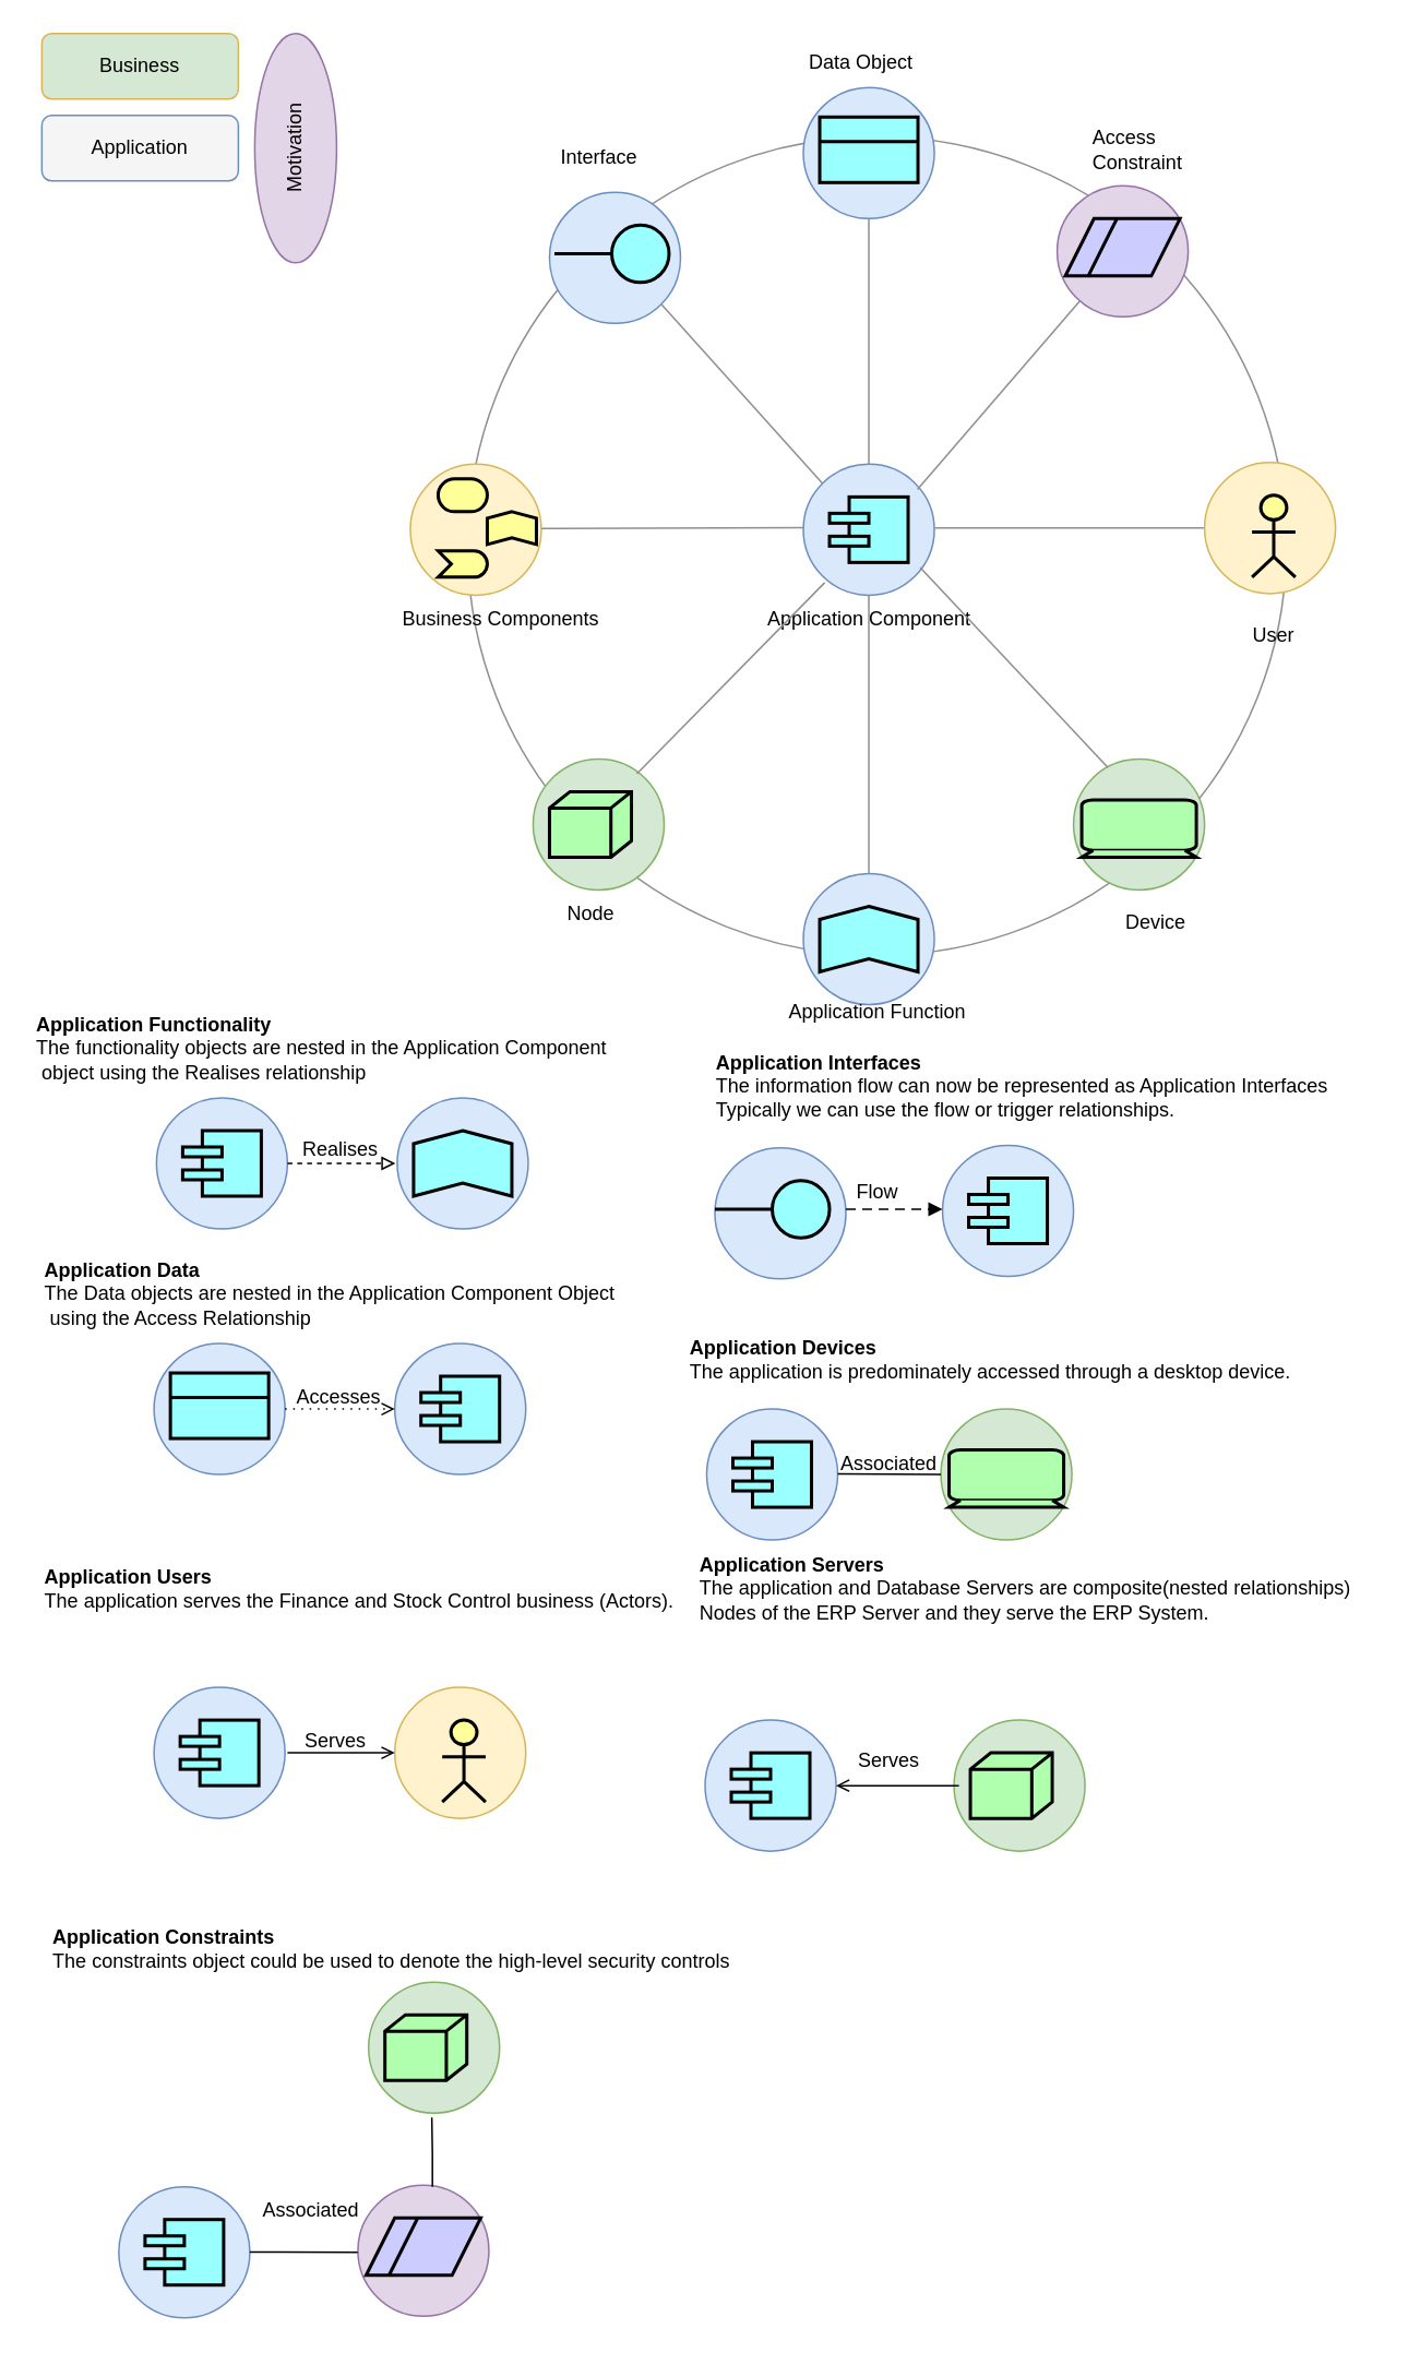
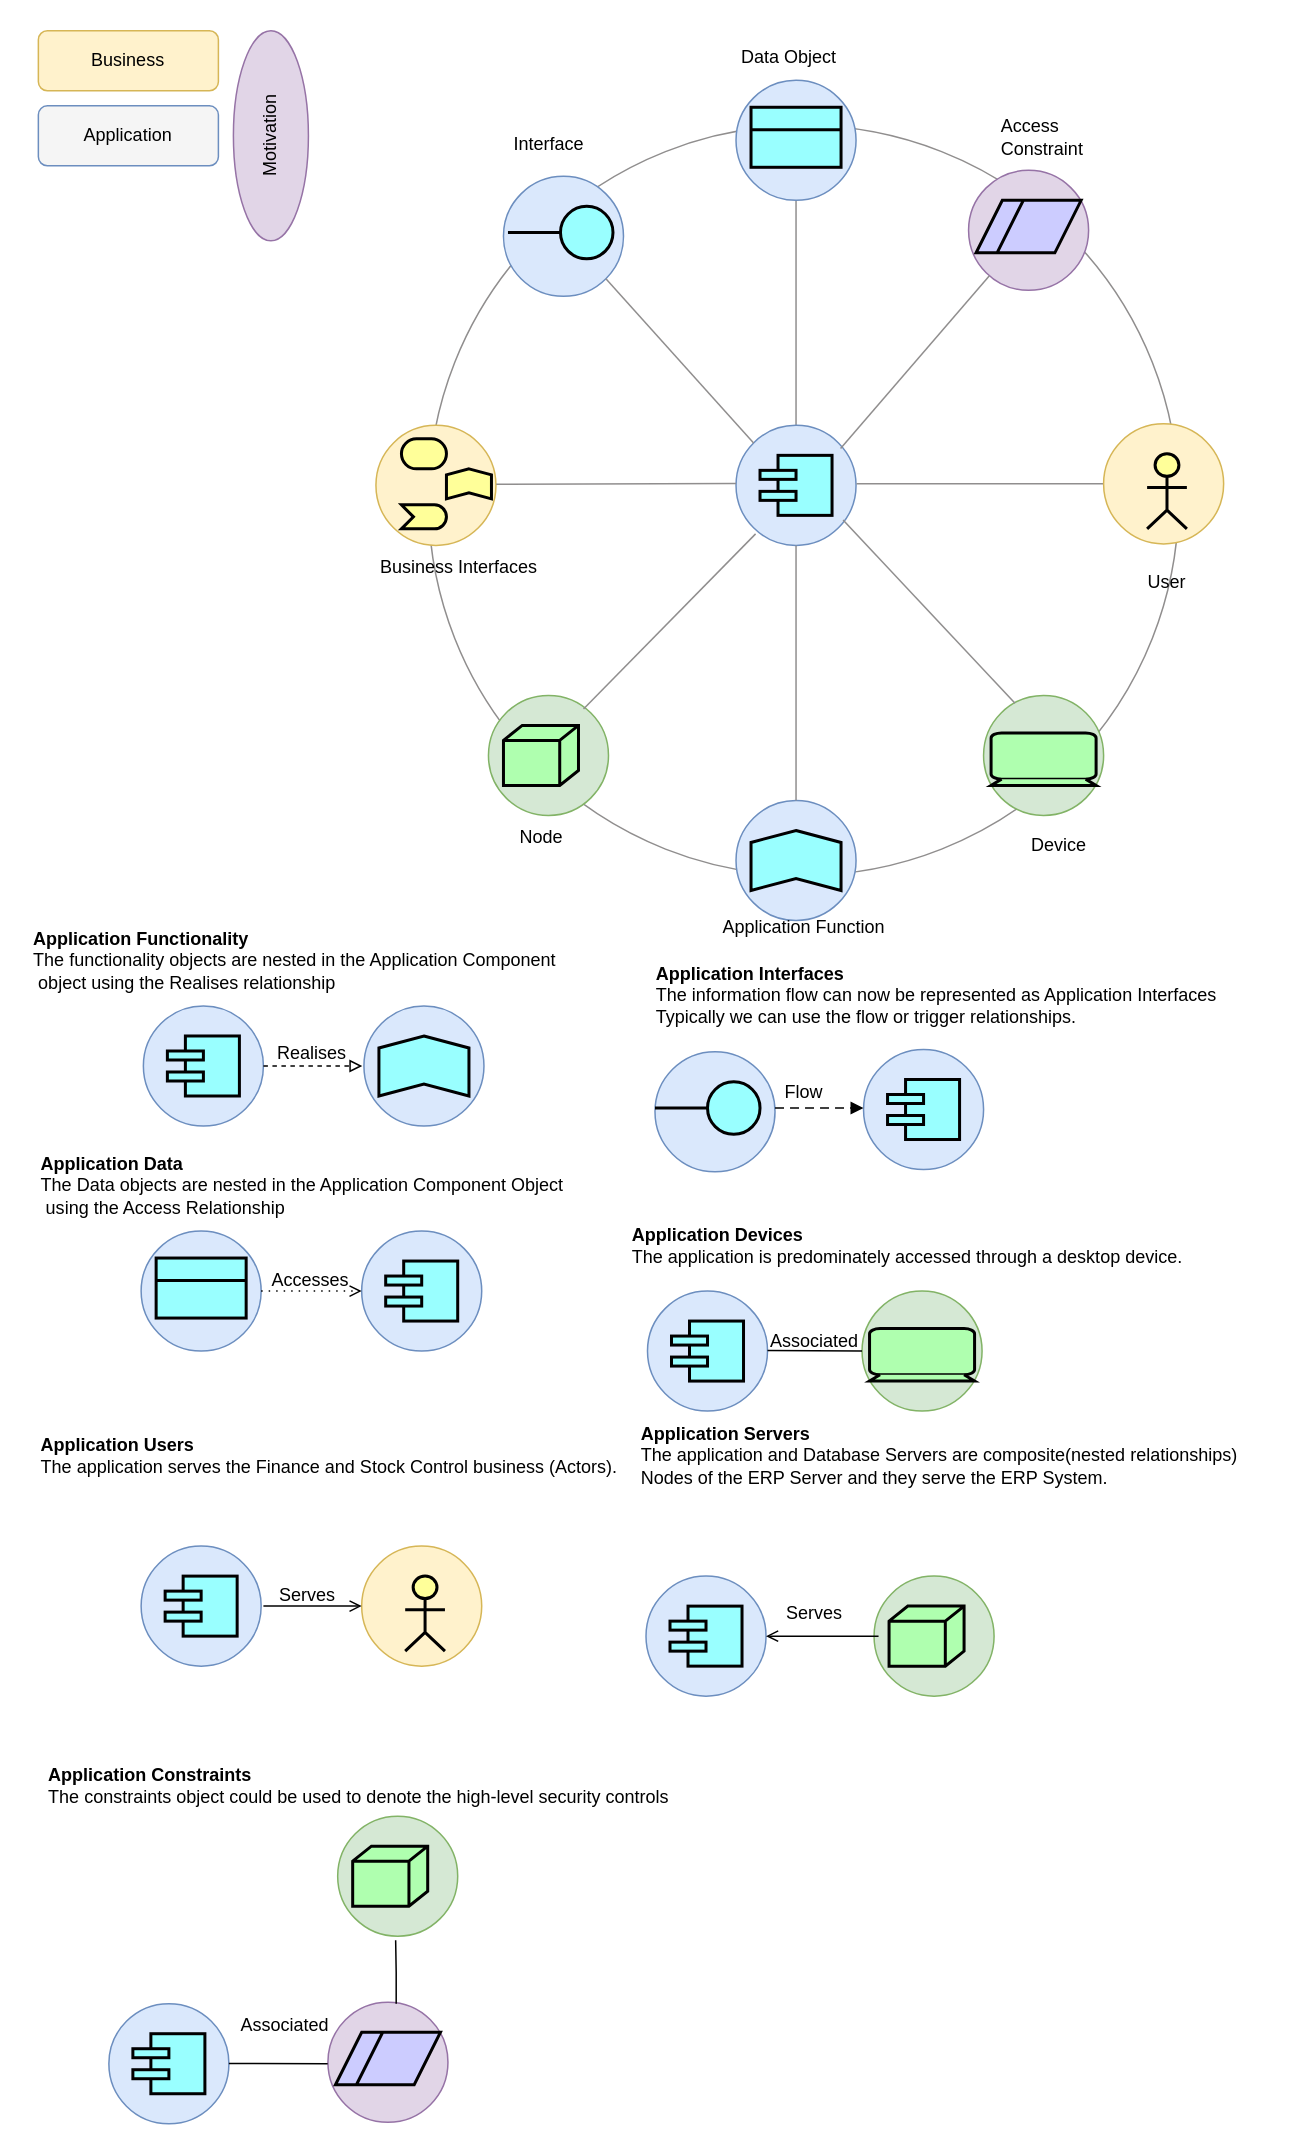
- <mxCell id="3" value="Business" style="rounded=1;whiteSpace=wrap;html=1;fillColor=#d5e8d4;strokeColor=#d6b656;" parent="1" vertex="1"><mxGeometry x="25" y="20" width="120" height="40" as="geometry" /></mxCell>
+ <mxCell id="3" value="Business" style="rounded=1;whiteSpace=wrap;html=1;fillColor=#fff2cc;strokeColor=#d6b656;" parent="1" vertex="1"><mxGeometry x="25" y="20" width="120" height="40" as="geometry" /></mxCell>
- <mxCell id="24" value="Business Components" style="text;html=1;align=center;verticalAlign=middle;resizable=0;points=[];autosize=1;strokeColor=none;fillColor=none;" parent="1" vertex="1"><mxGeometry x="235" y="363" width="140" height="30" as="geometry" /></mxCell>
+ <mxCell id="24" value="Business Interfaces" style="text;html=1;align=center;verticalAlign=middle;resizable=0;points=[];autosize=1;strokeColor=none;fillColor=none;" parent="1" vertex="1"><mxGeometry x="235" y="363" width="140" height="30" as="geometry" /></mxCell>
- <mxCell id="9" value="Application Component" style="text;html=1;align=center;verticalAlign=middle;resizable=0;points=[];autosize=1;strokeColor=none;fillColor=none;" parent="1" vertex="1"><mxGeometry x="455" y="363" width="150" height="30" as="geometry" /></mxCell>
